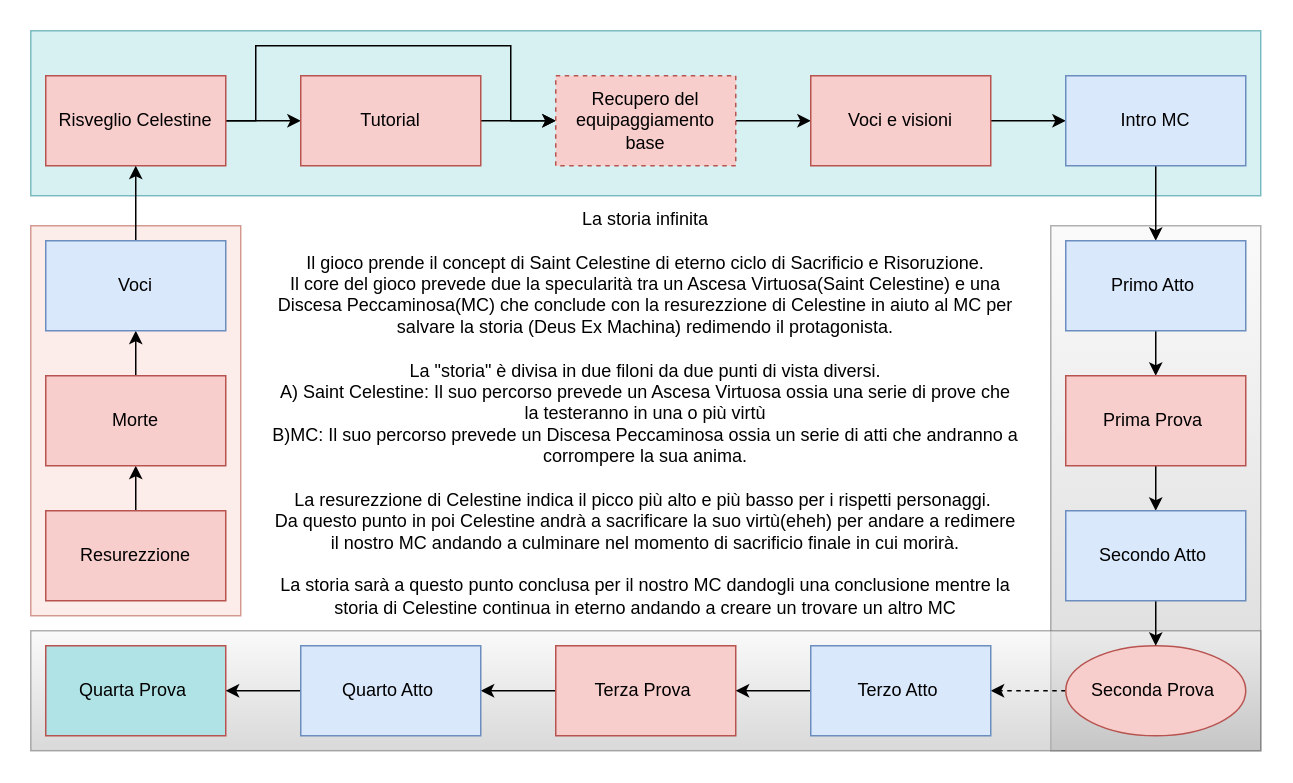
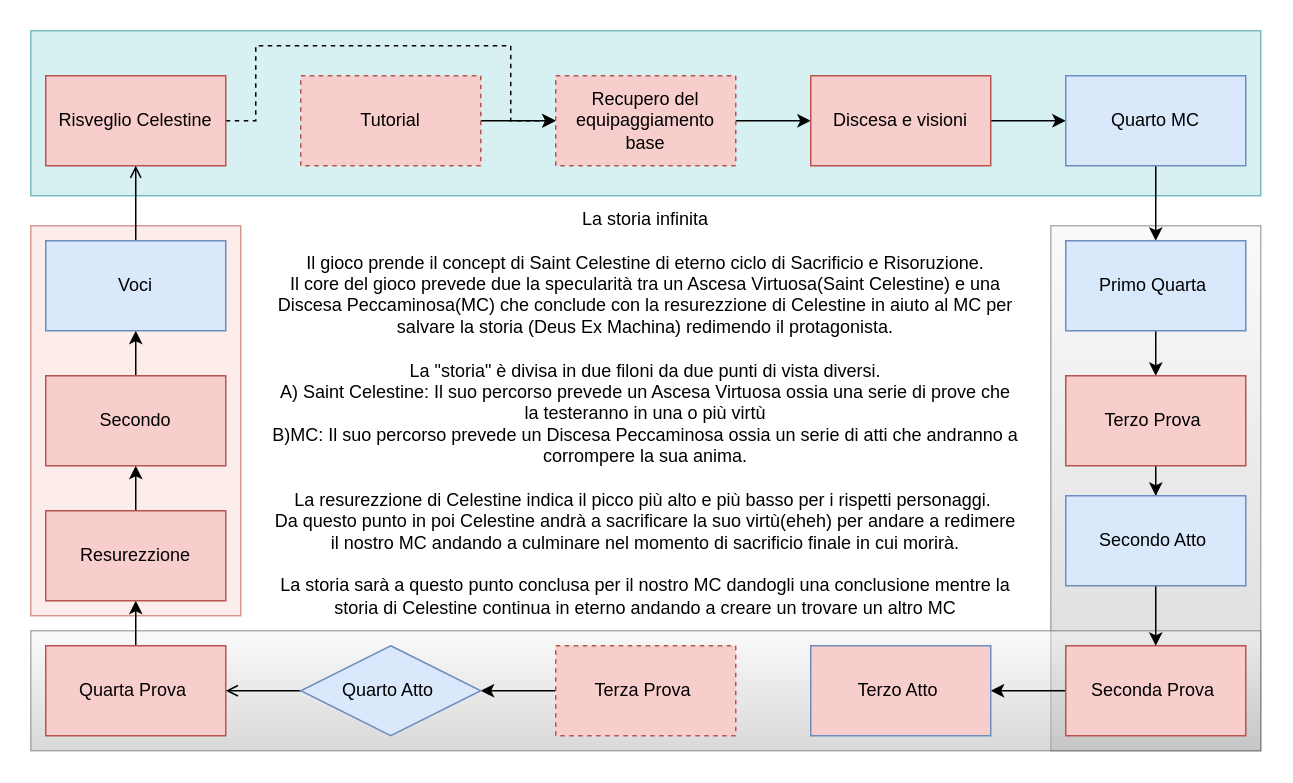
- <mxCell id="7" style="edgeStyle=orthogonalEdgeStyle;rounded=0;orthogonalLoop=1;jettySize=auto;html=1;entryX=0;entryY=0.5;entryDx=0;entryDy=0;exitX=1;exitY=0.5;exitDx=0;exitDy=0;" parent="1" source="8" target="12" edge="1"><mxGeometry relative="1" as="geometry"><Array as="points"><mxPoint x="170" y="80" /><mxPoint x="170" y="30" /><mxPoint x="340" y="30" /><mxPoint x="340" y="80" /></Array></mxGeometry></mxCell>
+ <mxCell id="7" style="edgeStyle=orthogonalEdgeStyle;rounded=0;orthogonalLoop=1;jettySize=auto;html=1;entryX=0;entryY=0.5;entryDx=0;entryDy=0;exitX=1;exitY=0.5;exitDx=0;exitDy=0;dashed=1;" parent="1" source="8" target="12" edge="1"><mxGeometry relative="1" as="geometry"><Array as="points"><mxPoint x="170" y="80" /><mxPoint x="170" y="30" /><mxPoint x="340" y="30" /><mxPoint x="340" y="80" /></Array></mxGeometry></mxCell>
- <mxCell id="6" value="" style="edgeStyle=orthogonalEdgeStyle;rounded=0;orthogonalLoop=1;jettySize=auto;html=1;" parent="1" source="8" target="10" edge="1"><mxGeometry relative="1" as="geometry" /></mxCell>
- <mxCell id="10" value="Tutorial" style="rounded=0;whiteSpace=wrap;html=1;fillColor=#f8cecc;strokeColor=#b85450;" parent="1" vertex="1"><mxGeometry x="200" y="50" width="120" height="60" as="geometry" /></mxCell>
+ <mxCell id="10" value="Tutorial" style="rounded=0;whiteSpace=wrap;html=1;fillColor=#f8cecc;strokeColor=#b85450;dashed=1;" parent="1" vertex="1"><mxGeometry x="200" y="50" width="120" height="60" as="geometry" /></mxCell>
- <mxCell id="14" value="Voci e visioni" style="rounded=0;whiteSpace=wrap;html=1;fillColor=#f8cecc;strokeColor=#b85450;" parent="1" vertex="1"><mxGeometry x="540" y="50" width="120" height="60" as="geometry" /></mxCell>
+ <mxCell id="14" value="Discesa e visioni" style="rounded=0;whiteSpace=wrap;html=1;fillColor=#f8cecc;strokeColor=#b85450;" parent="1" vertex="1"><mxGeometry x="540" y="50" width="120" height="60" as="geometry" /></mxCell>
- <mxCell id="16" value="Intro MC" style="rounded=0;whiteSpace=wrap;html=1;fillColor=#dae8fc;strokeColor=#6c8ebf;" parent="1" vertex="1"><mxGeometry x="710" y="50" width="120" height="60" as="geometry" /></mxCell>
+ <mxCell id="16" value="Quarto MC" style="rounded=0;whiteSpace=wrap;html=1;fillColor=#dae8fc;strokeColor=#6c8ebf;" parent="1" vertex="1"><mxGeometry x="710" y="50" width="120" height="60" as="geometry" /></mxCell>
- <mxCell id="37" value="" style="edgeStyle=orthogonalEdgeStyle;rounded=0;orthogonalLoop=1;jettySize=auto;html=1;" parent="1" source="38" target="8" edge="1"><mxGeometry relative="1" as="geometry" /></mxCell>
+ <mxCell id="37" value="" style="edgeStyle=orthogonalEdgeStyle;rounded=0;orthogonalLoop=1;jettySize=auto;html=1;endArrow=open;" parent="1" source="38" target="8" edge="1"><mxGeometry relative="1" as="geometry" /></mxCell>
- <mxCell id="18" value="Primo Atto&amp;nbsp;" style="rounded=0;whiteSpace=wrap;html=1;fillColor=#dae8fc;strokeColor=#6c8ebf;" parent="1" vertex="1"><mxGeometry x="710" y="160" width="120" height="60" as="geometry" /></mxCell>
+ <mxCell id="18" value="Primo Quarta&amp;nbsp;" style="rounded=0;whiteSpace=wrap;html=1;fillColor=#dae8fc;strokeColor=#6c8ebf;" parent="1" vertex="1"><mxGeometry x="710" y="160" width="120" height="60" as="geometry" /></mxCell>
- <mxCell id="36" value="Morte" style="rounded=0;whiteSpace=wrap;html=1;fillColor=#f8cecc;strokeColor=#b85450;" parent="1" vertex="1"><mxGeometry x="30" y="250" width="120" height="60" as="geometry" /></mxCell>
+ <mxCell id="36" value="Secondo" style="rounded=0;whiteSpace=wrap;html=1;fillColor=#f8cecc;strokeColor=#b85450;" parent="1" vertex="1"><mxGeometry x="30" y="250" width="120" height="60" as="geometry" /></mxCell>
- <mxCell id="20" value="Prima Prova&amp;nbsp;" style="rounded=0;whiteSpace=wrap;html=1;fillColor=#f8cecc;strokeColor=#b85450;" parent="1" vertex="1"><mxGeometry x="710" y="250" width="120" height="60" as="geometry" /></mxCell>
+ <mxCell id="20" value="Terzo Prova&amp;nbsp;" style="rounded=0;whiteSpace=wrap;html=1;fillColor=#f8cecc;strokeColor=#b85450;" parent="1" vertex="1"><mxGeometry x="710" y="250" width="120" height="60" as="geometry" /></mxCell>
- <mxCell id="32" value="Secondo Atto&amp;nbsp;" style="rounded=0;whiteSpace=wrap;html=1;fillColor=#dae8fc;strokeColor=#6c8ebf;" parent="1" vertex="1"><mxGeometry x="710" y="340" width="120" height="60" as="geometry" /></mxCell>
+ <mxCell id="32" value="Secondo Atto&amp;nbsp;" style="rounded=0;whiteSpace=wrap;html=1;fillColor=#dae8fc;strokeColor=#6c8ebf;" parent="1" vertex="1"><mxGeometry x="710" y="330" width="120" height="60" as="geometry" /></mxCell>
+ <mxCell id="25" value="" style="edgeStyle=orthogonalEdgeStyle;rounded=0;orthogonalLoop=1;jettySize=auto;html=1;" parent="1" source="26" target="28" edge="1"><mxGeometry relative="1" as="geometry" /></mxCell>
- <mxCell id="26" value="Quarta Prova&amp;nbsp;" style="rounded=0;whiteSpace=wrap;html=1;fillColor=#b0e3e6;strokeColor=#b85450;" parent="1" vertex="1"><mxGeometry x="30" y="430" width="120" height="60" as="geometry" /></mxCell>
+ <mxCell id="26" value="Quarta Prova&amp;nbsp;" style="rounded=0;whiteSpace=wrap;html=1;fillColor=#f8cecc;strokeColor=#b85450;" parent="1" vertex="1"><mxGeometry x="30" y="430" width="120" height="60" as="geometry" /></mxCell>
- <mxCell id="29" value="" style="edgeStyle=orthogonalEdgeStyle;rounded=0;orthogonalLoop=1;jettySize=auto;html=1;" parent="1" source="30" target="26" edge="1"><mxGeometry relative="1" as="geometry" /></mxCell>
+ <mxCell id="29" value="" style="edgeStyle=orthogonalEdgeStyle;rounded=0;orthogonalLoop=1;jettySize=auto;html=1;endArrow=open;" parent="1" source="30" target="26" edge="1"><mxGeometry relative="1" as="geometry" /></mxCell>
- <mxCell id="30" value="Quarto Atto&amp;nbsp;" style="rounded=0;whiteSpace=wrap;html=1;fillColor=#dae8fc;strokeColor=#6c8ebf;" parent="1" vertex="1"><mxGeometry x="200" y="430" width="120" height="60" as="geometry" /></mxCell>
+ <mxCell id="30" value="Quarto Atto&amp;nbsp;" style="rhombus;whiteSpace=wrap;html=1;fillColor=#dae8fc;strokeColor=#6c8ebf;" parent="1" vertex="1"><mxGeometry x="200" y="430" width="120" height="60" as="geometry" /></mxCell>
- <mxCell id="24" value="Terza Prova&amp;nbsp;" style="rounded=0;whiteSpace=wrap;html=1;fillColor=#f8cecc;strokeColor=#b85450;" parent="1" vertex="1"><mxGeometry x="370" y="430" width="120" height="60" as="geometry" /></mxCell>
+ <mxCell id="24" value="Terza Prova&amp;nbsp;" style="rounded=0;whiteSpace=wrap;html=1;fillColor=#f8cecc;strokeColor=#b85450;dashed=1;" parent="1" vertex="1"><mxGeometry x="370" y="430" width="120" height="60" as="geometry" /></mxCell>
- <mxCell id="33" value="" style="edgeStyle=orthogonalEdgeStyle;rounded=0;orthogonalLoop=1;jettySize=auto;html=1;" parent="1" source="34" target="24" edge="1"><mxGeometry relative="1" as="geometry" /></mxCell>
- <mxCell id="34" value="Terzo Atto&amp;nbsp;" style="rounded=0;whiteSpace=wrap;html=1;fillColor=#dae8fc;strokeColor=#6c8ebf;" parent="1" vertex="1"><mxGeometry x="540" y="430" width="120" height="60" as="geometry" /></mxCell>
+ <mxCell id="34" value="Terzo Atto&amp;nbsp;" style="rounded=0;whiteSpace=wrap;html=1;fillColor=#f8cecc;strokeColor=#6c8ebf;" parent="1" vertex="1"><mxGeometry x="540" y="430" width="120" height="60" as="geometry" /></mxCell>
- <mxCell id="21" value="" style="edgeStyle=orthogonalEdgeStyle;rounded=0;orthogonalLoop=1;jettySize=auto;html=1;dashed=1;" parent="1" source="22" target="34" edge="1"><mxGeometry relative="1" as="geometry" /></mxCell>
+ <mxCell id="21" value="" style="edgeStyle=orthogonalEdgeStyle;rounded=0;orthogonalLoop=1;jettySize=auto;html=1;" parent="1" source="22" target="34" edge="1"><mxGeometry relative="1" as="geometry" /></mxCell>
- <mxCell id="22" value="Seconda Prova&amp;nbsp;" style="ellipse;whiteSpace=wrap;html=1;fillColor=#f8cecc;strokeColor=#b85450;" parent="1" vertex="1"><mxGeometry x="710" y="430" width="120" height="60" as="geometry" /></mxCell>
+ <mxCell id="22" value="Seconda Prova&amp;nbsp;" style="rounded=0;whiteSpace=wrap;html=1;fillColor=#f8cecc;strokeColor=#b85450;" parent="1" vertex="1"><mxGeometry x="710" y="430" width="120" height="60" as="geometry" /></mxCell>
